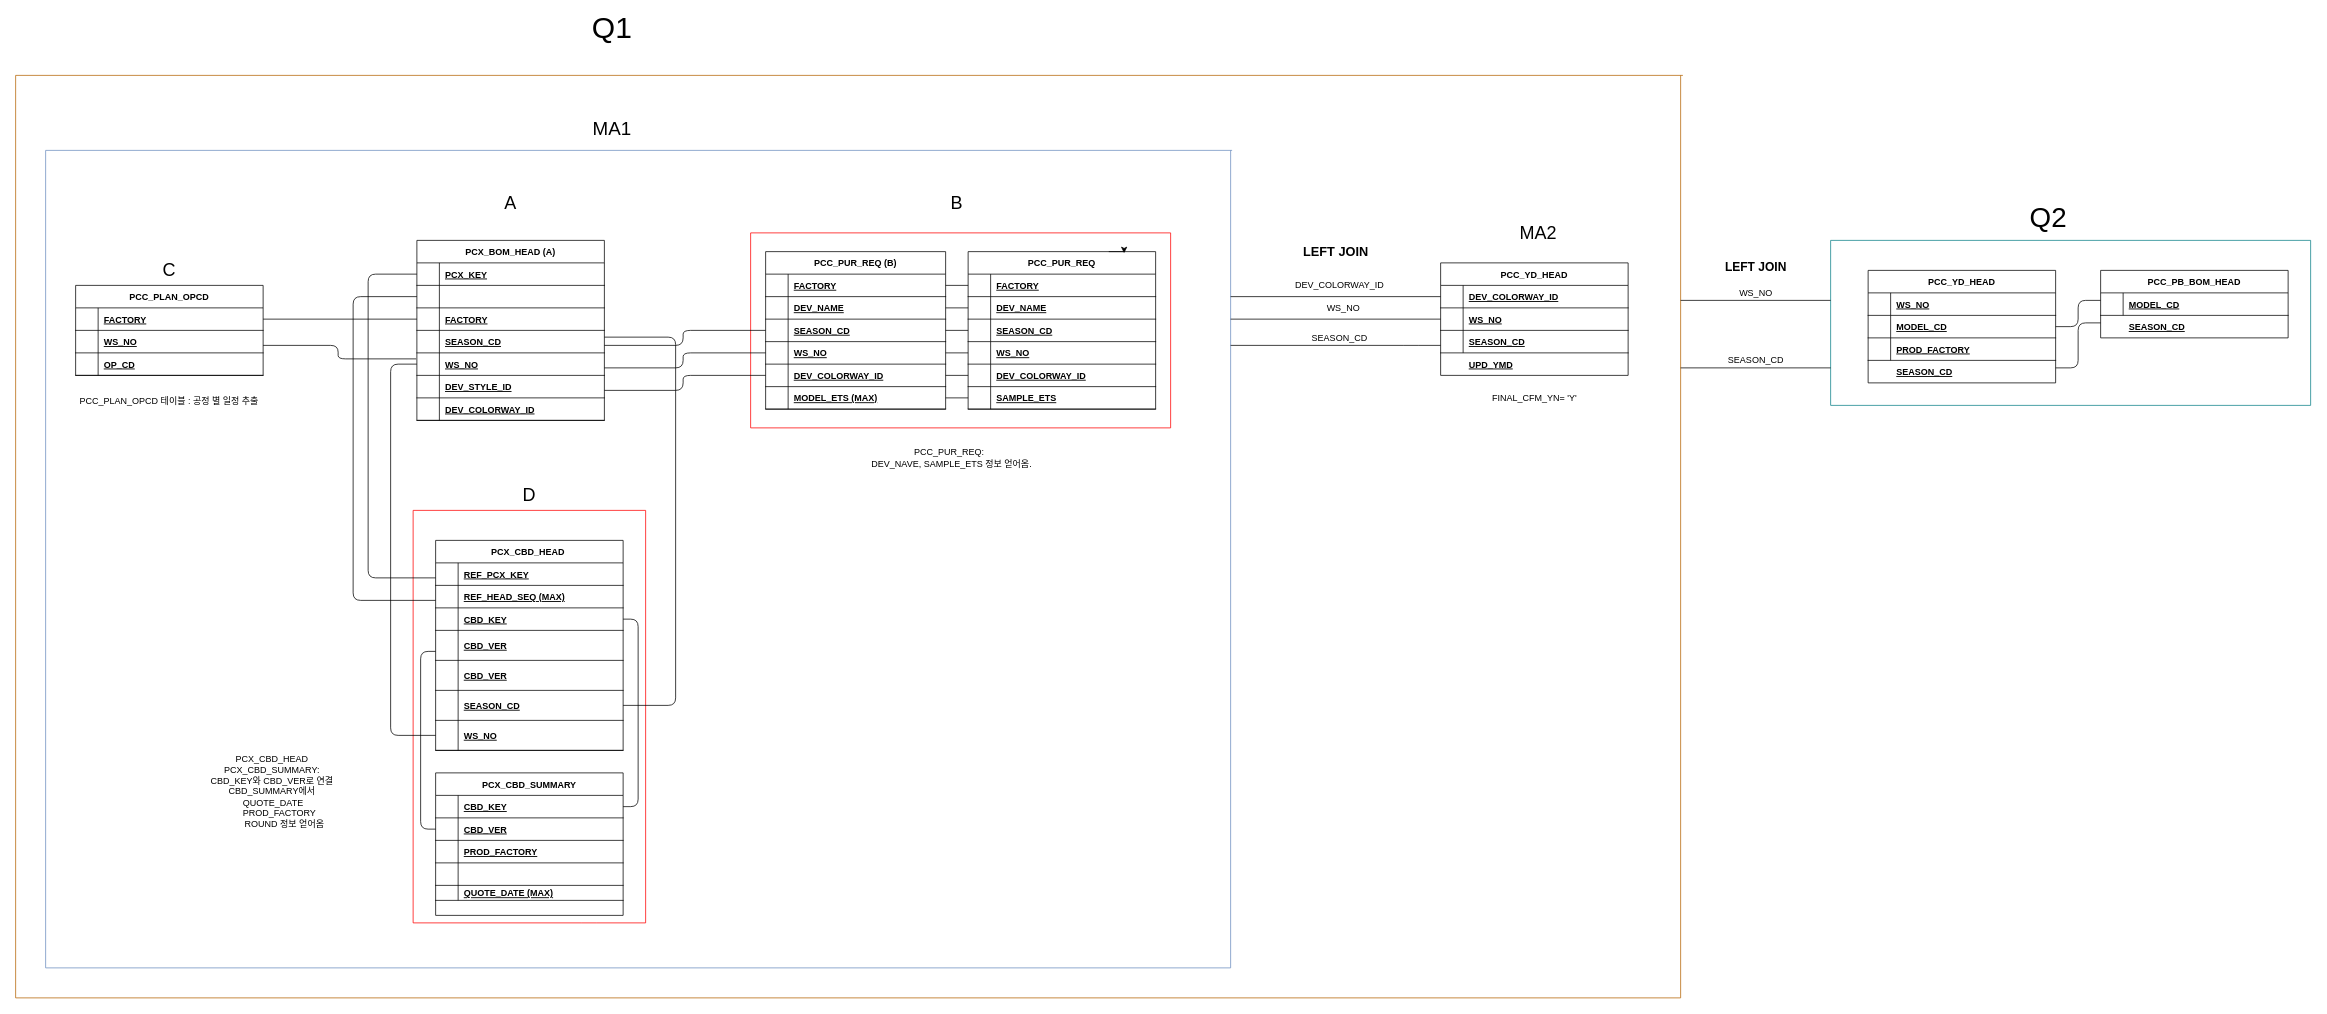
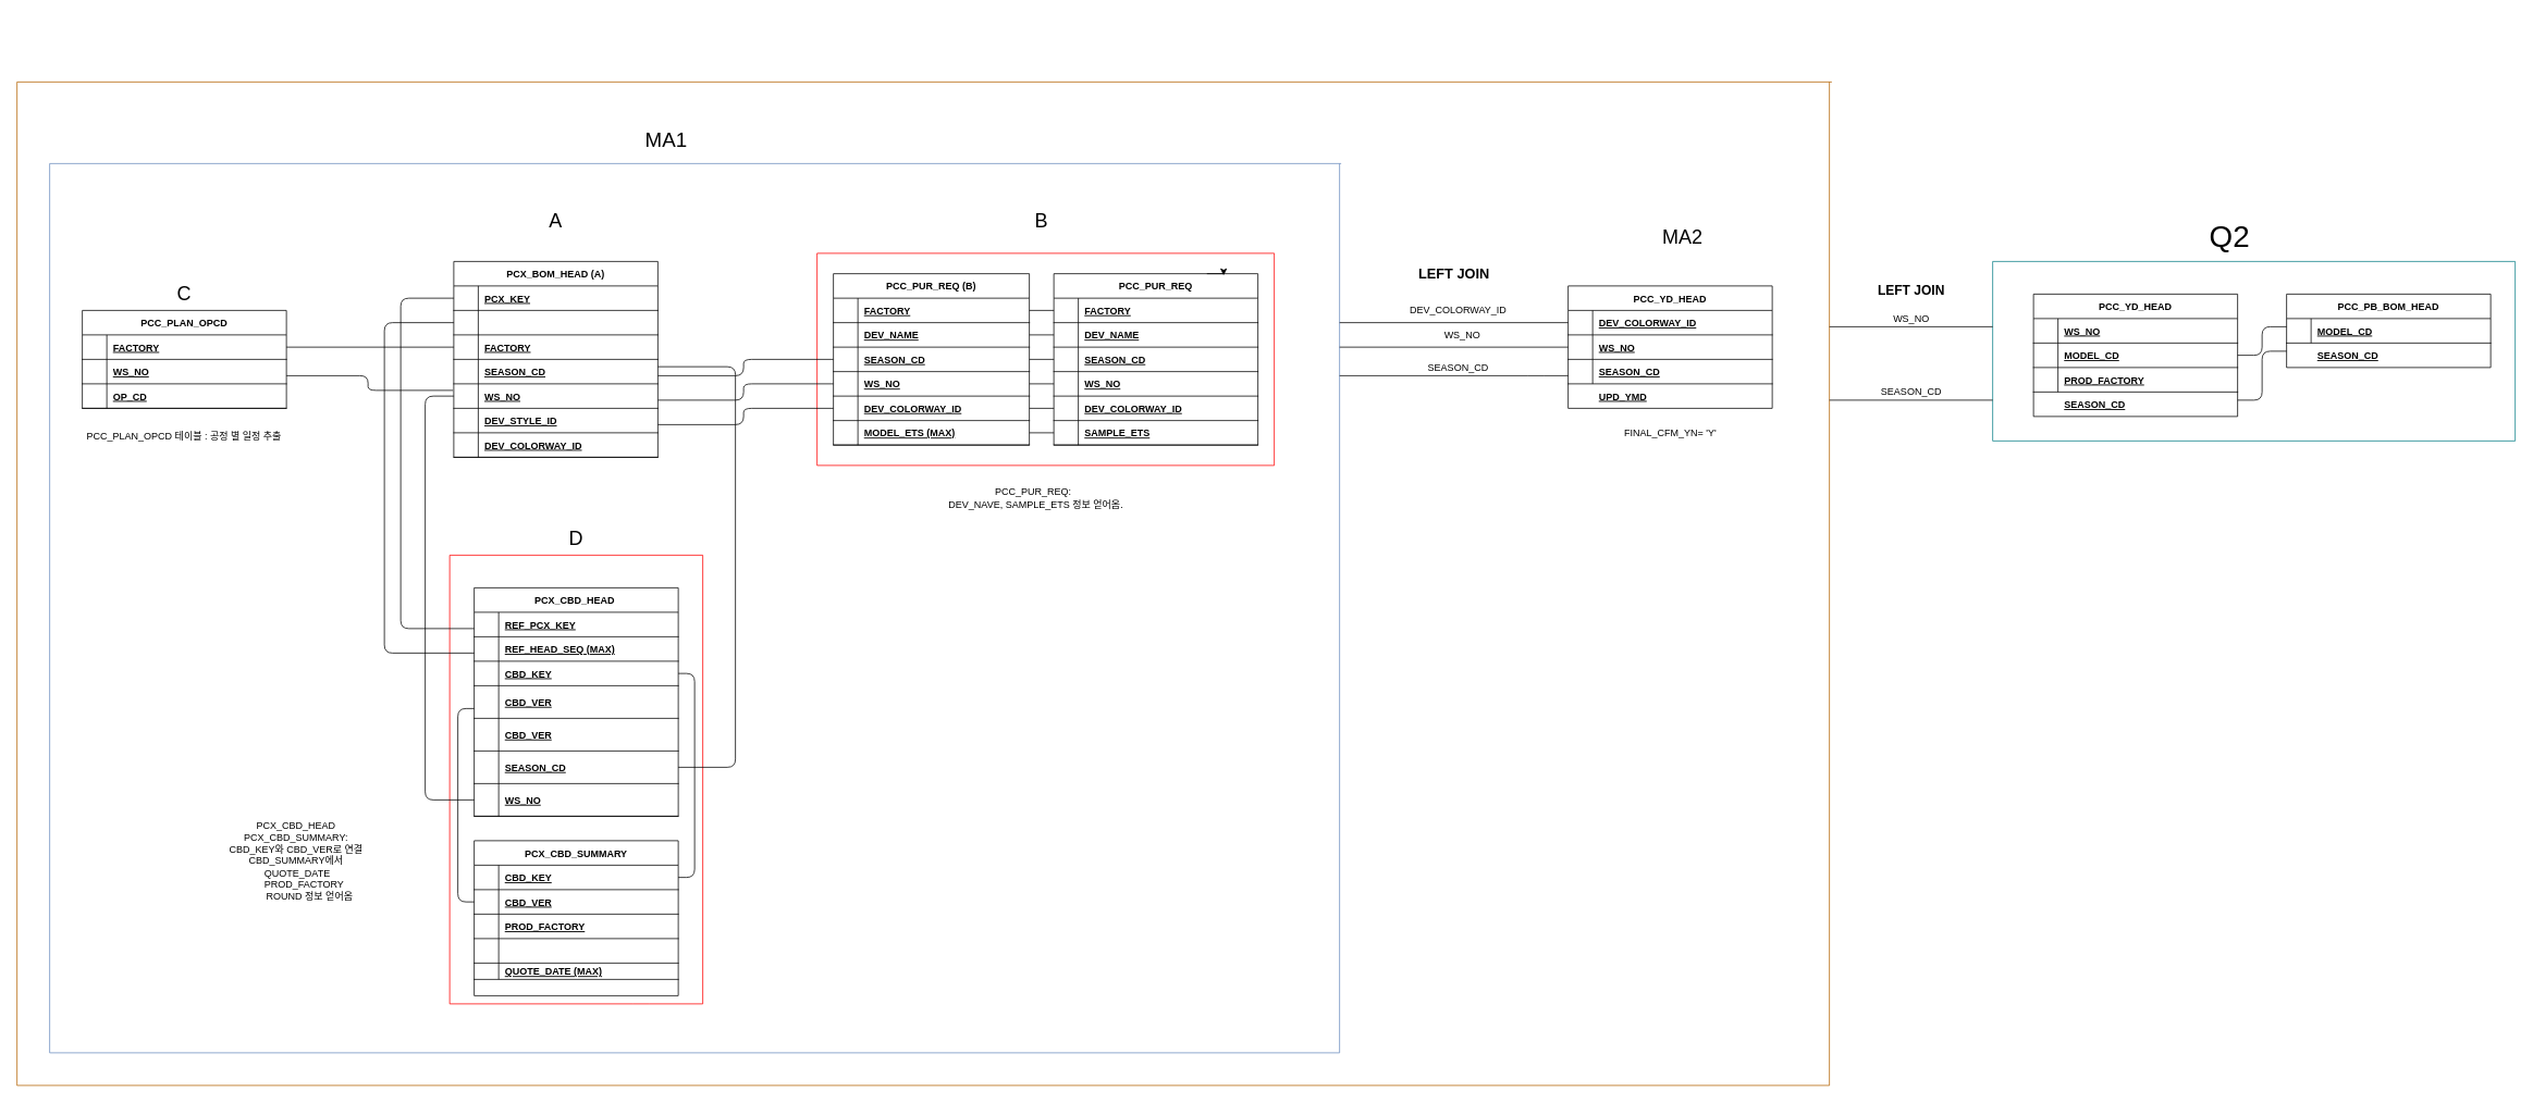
- <mxCell id="167" value="&lt;font style=&quot;font-size: 40px&quot;&gt;Q1&lt;/font&gt;" style="text;html=1;align=center;verticalAlign=middle;resizable=0;points=[];autosize=1;strokeColor=none;" vertex="1" parent="1"><mxGeometry x="780" y="20" width="70" height="30" as="geometry" /></mxCell>
- <mxCell id="156" value="&lt;font style=&quot;font-size: 24px&quot;&gt;MA2&lt;/font&gt;" style="text;html=1;align=center;verticalAlign=middle;resizable=0;points=[];autosize=1;strokeColor=none;" vertex="1" parent="1"><mxGeometry x="2020" y="300" width="60" height="20" as="geometry" /></mxCell>
+ <mxCell id="156" value="&lt;font style=&quot;font-size: 24px&quot;&gt;MA2&lt;/font&gt;" style="text;html=1;align=center;verticalAlign=middle;resizable=0;points=[];autosize=1;strokeColor=none;" vertex="1" parent="1"><mxGeometry x="2030" y="280" width="60" height="20" as="geometry" /></mxCell>
